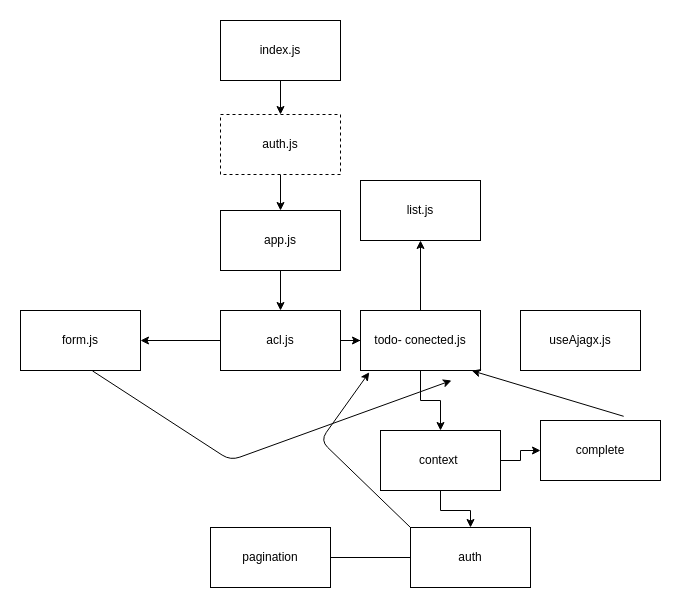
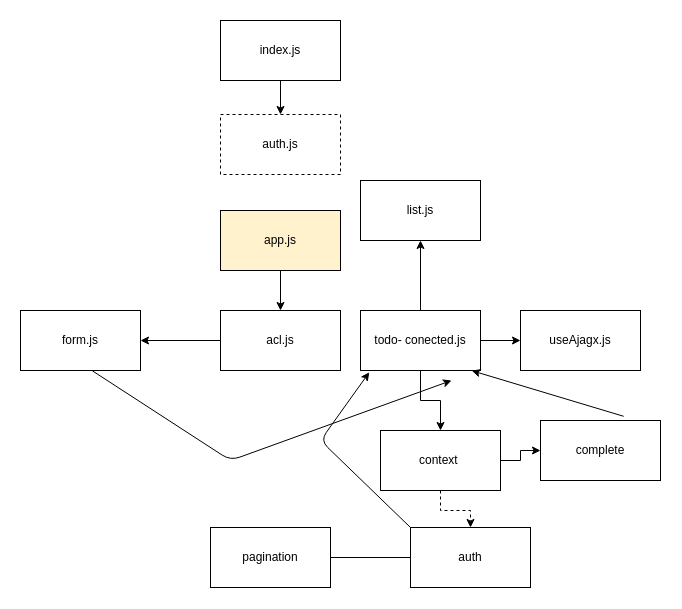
- <mxCell id="4" value="" style="edgeStyle=orthogonalEdgeStyle;rounded=0;orthogonalLoop=1;jettySize=auto;html=1;" edge="1" parent="1" source="5" target="7"><mxGeometry relative="1" as="geometry" /></mxCell>
- <mxCell id="7" value="app.js&lt;br&gt;" style="rounded=0;whiteSpace=wrap;html=1;" vertex="1" parent="1"><mxGeometry x="220" y="210" width="120" height="60" as="geometry" /></mxCell>
+ <mxCell id="7" value="app.js&lt;br&gt;" style="rounded=0;whiteSpace=wrap;html=1;fillColor=#fff2cc;" vertex="1" parent="1"><mxGeometry x="220" y="210" width="120" height="60" as="geometry" /></mxCell>
- <mxCell id="8" value="" style="edgeStyle=orthogonalEdgeStyle;rounded=0;orthogonalLoop=1;jettySize=auto;html=1;" edge="1" parent="1" source="10" target="14"><mxGeometry relative="1" as="geometry" /></mxCell>
+ <mxCell id="12" value="" style="edgeStyle=orthogonalEdgeStyle;rounded=0;orthogonalLoop=1;jettySize=auto;html=1;" edge="1" parent="1" source="14" target="18"><mxGeometry relative="1" as="geometry" /></mxCell>
- <mxCell id="20" value="" style="edgeStyle=orthogonalEdgeStyle;rounded=0;orthogonalLoop=1;jettySize=auto;html=1;" edge="1" parent="1" source="21" target="24"><mxGeometry relative="1" as="geometry" /></mxCell>
+ <mxCell id="20" value="" style="edgeStyle=orthogonalEdgeStyle;rounded=0;orthogonalLoop=1;jettySize=auto;html=1;dashed=1;" edge="1" parent="1" source="21" target="24"><mxGeometry relative="1" as="geometry" /></mxCell>
